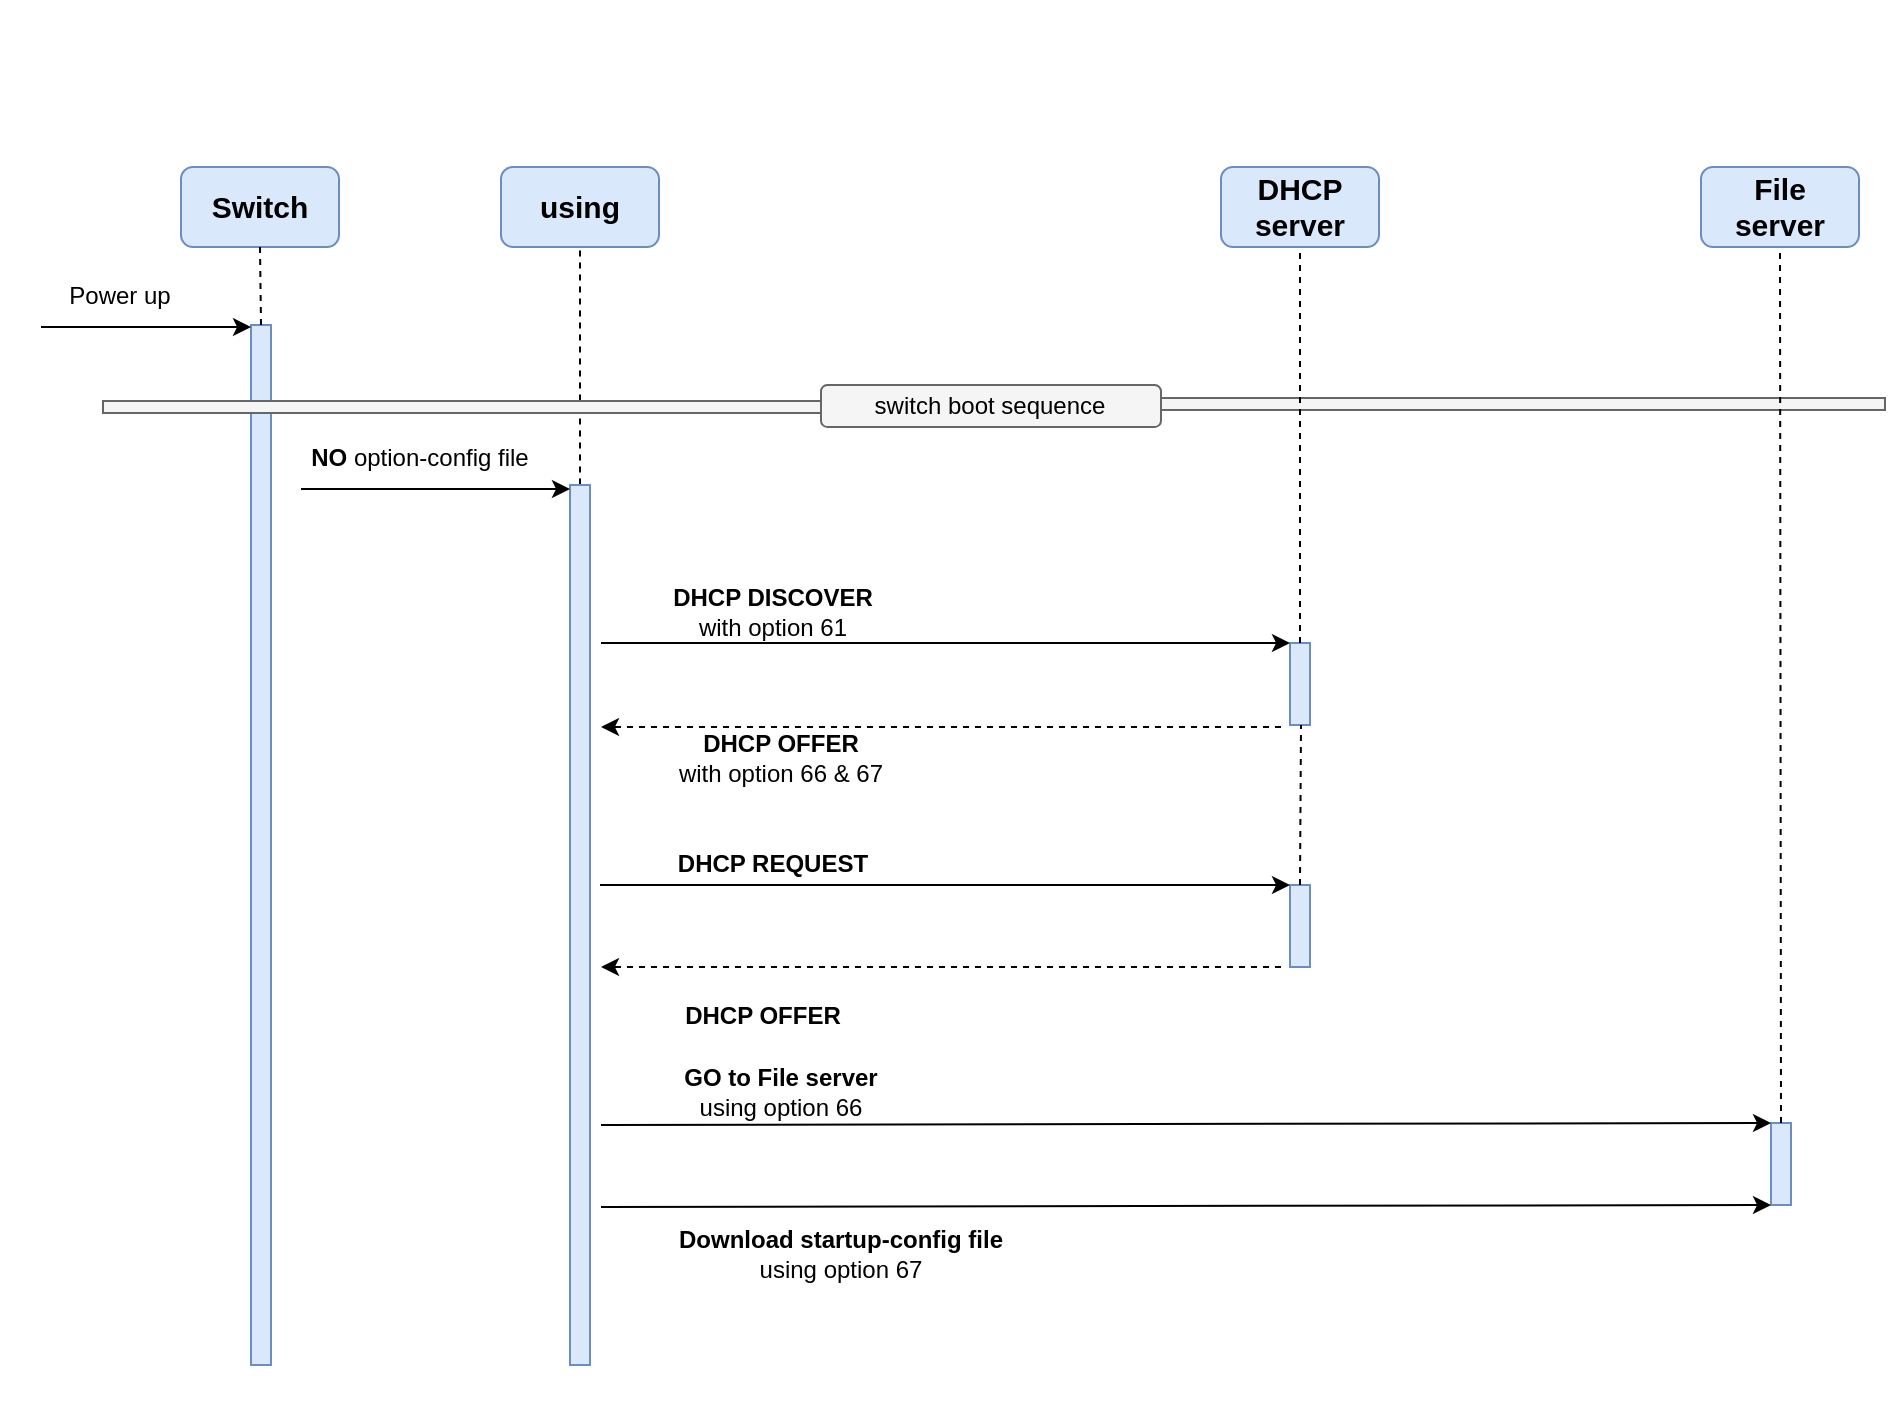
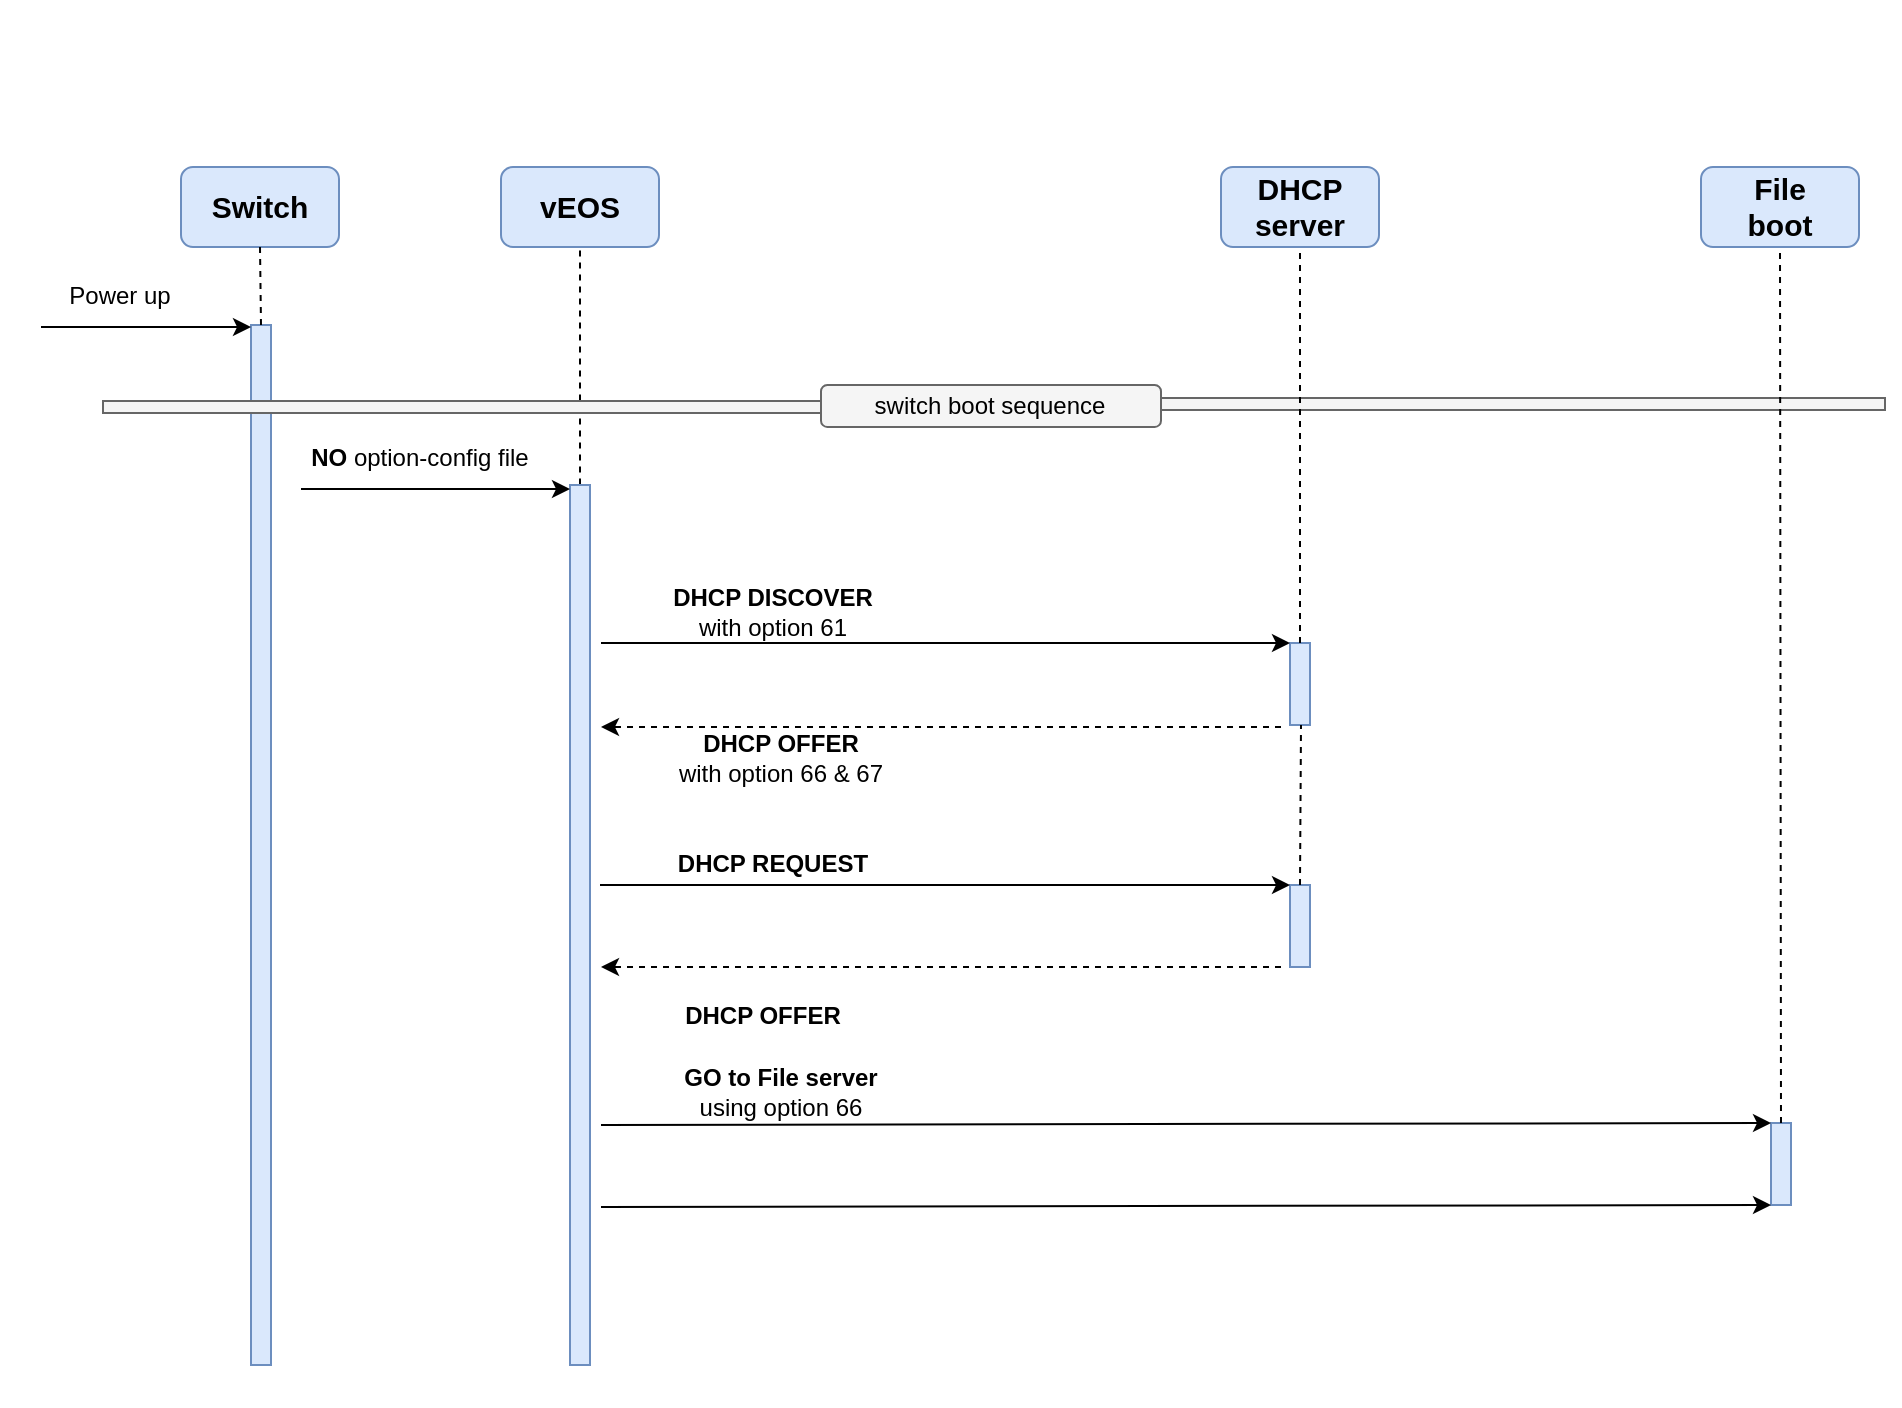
- <mxCell id="5" value="&lt;b&gt;&lt;font style=&quot;font-size: 15px;&quot;&gt;using&lt;/font&gt;&lt;/b&gt;" style="text;strokeColor=none;align=center;fillColor=none;html=1;verticalAlign=middle;whiteSpace=wrap;rounded=0;" parent="1" vertex="1"><mxGeometry x="260" y="88" width="60" height="30" as="geometry" /></mxCell>
+ <mxCell id="5" value="&lt;b&gt;&lt;font style=&quot;font-size: 15px;&quot;&gt;vEOS&lt;/font&gt;&lt;/b&gt;" style="text;strokeColor=none;align=center;fillColor=none;html=1;verticalAlign=middle;whiteSpace=wrap;rounded=0;" parent="1" vertex="1"><mxGeometry x="260" y="88" width="60" height="30" as="geometry" /></mxCell>
- <mxCell id="9" value="&lt;b&gt;&lt;font style=&quot;font-size: 15px;&quot;&gt;File server&lt;/font&gt;&lt;/b&gt;" style="text;strokeColor=none;align=center;fillColor=none;html=1;verticalAlign=middle;whiteSpace=wrap;rounded=0;" parent="1" vertex="1"><mxGeometry x="860" y="88" width="60" height="30" as="geometry" /></mxCell>
+ <mxCell id="9" value="&lt;b&gt;&lt;font style=&quot;font-size: 15px;&quot;&gt;File boot&lt;/font&gt;&lt;/b&gt;" style="text;strokeColor=none;align=center;fillColor=none;html=1;verticalAlign=middle;whiteSpace=wrap;rounded=0;" parent="1" vertex="1"><mxGeometry x="860" y="88" width="60" height="30" as="geometry" /></mxCell>
- <mxCell id="39" value="&lt;b&gt;Download startup-config file&lt;br&gt;&lt;/b&gt;using option 67" style="text;strokeColor=none;align=center;fillColor=none;html=1;verticalAlign=middle;whiteSpace=wrap;rounded=0;" parent="1" vertex="1"><mxGeometry x="331" y="612" width="179" height="30" as="geometry" /></mxCell>
